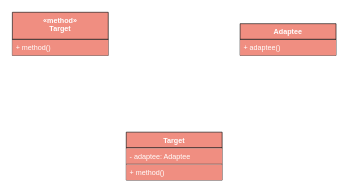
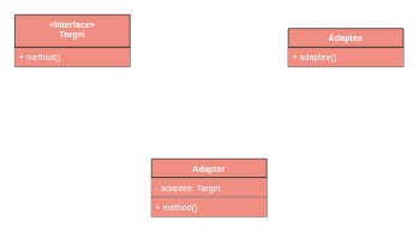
- <mxCell id="2" value="«method»&#10;Target" style="swimlane;fontStyle=1;align=center;verticalAlign=top;childLayout=stackLayout;horizontal=1;startSize=45;horizontalStack=0;resizeParent=1;resizeParentMax=0;resizeLast=0;collapsible=1;marginBottom=0;fillColor=#F08E81;fontColor=#FFFFFF;" vertex="1" parent="1"><mxGeometry x="20" y="20" width="160" height="72" as="geometry" /></mxCell>
+ <mxCell id="2" value="«interface»&#10;Target" style="swimlane;fontStyle=1;align=center;verticalAlign=top;childLayout=stackLayout;horizontal=1;startSize=45;horizontalStack=0;resizeParent=1;resizeParentMax=0;resizeLast=0;collapsible=1;marginBottom=0;fillColor=#F08E81;fontColor=#FFFFFF;" vertex="1" parent="1"><mxGeometry x="20" y="20" width="160" height="72" as="geometry" /></mxCell>
- <mxCell id="5" value="Target" style="swimlane;fontStyle=1;align=center;verticalAlign=top;childLayout=stackLayout;horizontal=1;startSize=26;horizontalStack=0;resizeParent=1;resizeParentMax=0;resizeLast=0;collapsible=1;marginBottom=0;fillColor=#F08E81;fontColor=#FFFFFF;" vertex="1" parent="1"><mxGeometry x="210" y="220" width="160" height="80" as="geometry" /></mxCell>
+ <mxCell id="5" value="Adapter" style="swimlane;fontStyle=1;align=center;verticalAlign=top;childLayout=stackLayout;horizontal=1;startSize=26;horizontalStack=0;resizeParent=1;resizeParentMax=0;resizeLast=0;collapsible=1;marginBottom=0;fillColor=#F08E81;fontColor=#FFFFFF;" vertex="1" parent="1"><mxGeometry x="210" y="220" width="160" height="80" as="geometry" /></mxCell>
- <mxCell id="7" value="- adaptee: Adaptee" style="text;strokeColor=none;fillColor=#F08E81;align=left;verticalAlign=top;spacingLeft=4;spacingRight=4;overflow=hidden;rotatable=0;points=[[0,0.5],[1,0.5]];portConstraint=eastwest;fontColor=#FFFFFF;" vertex="1" parent="5"><mxGeometry y="27" width="160" height="26" as="geometry" /></mxCell>
+ <mxCell id="7" value="- adaptee: Target" style="text;strokeColor=none;fillColor=#F08E81;align=left;verticalAlign=top;spacingLeft=4;spacingRight=4;overflow=hidden;rotatable=0;points=[[0,0.5],[1,0.5]];portConstraint=eastwest;fontColor=#FFFFFF;" vertex="1" parent="5"><mxGeometry y="27" width="160" height="26" as="geometry" /></mxCell>
